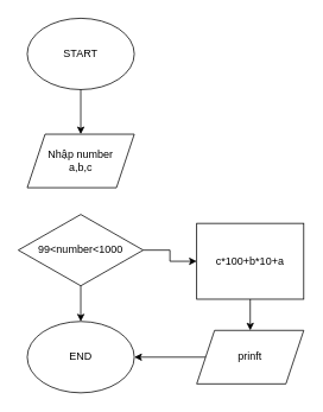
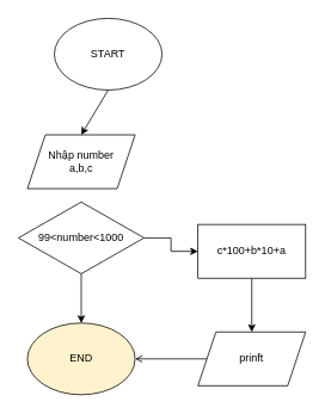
- <mxCell id="2" value="START" style="ellipse;whiteSpace=wrap;html=1;" parent="1" vertex="1"><mxGeometry x="30" y="20" width="120" height="80" as="geometry" /></mxCell>
+ <mxCell id="2" value="START" style="ellipse;whiteSpace=wrap;html=1;" parent="1" vertex="1"><mxGeometry x="60" y="20" width="120" height="80" as="geometry" /></mxCell>
- <mxCell id="7" value="99&amp;lt;number&amp;lt;1000" style="rhombus;whiteSpace=wrap;html=1;" vertex="1" parent="1"><mxGeometry x="20" y="240" width="140" height="80" as="geometry" /></mxCell>
+ <mxCell id="7" value="99&amp;lt;number&amp;lt;1000" style="rhombus;whiteSpace=wrap;html=1;" vertex="1" parent="1"><mxGeometry x="20" y="225" width="140" height="80" as="geometry" /></mxCell>
- <mxCell id="10" value="c*100+b*10+a" style="rounded=0;whiteSpace=wrap;html=1;" vertex="1" parent="1"><mxGeometry x="220" y="250" width="120" height="85" as="geometry" /></mxCell>
+ <mxCell id="10" value="c*100+b*10+a" style="rounded=0;whiteSpace=wrap;html=1;" vertex="1" parent="1"><mxGeometry x="220" y="250" width="120" height="60" as="geometry" /></mxCell>
- <mxCell id="8" value="END" style="ellipse;whiteSpace=wrap;html=1;" vertex="1" parent="1"><mxGeometry x="30" y="360" width="120" height="80" as="geometry" /></mxCell>
+ <mxCell id="8" value="END" style="ellipse;whiteSpace=wrap;html=1;fillColor=#fff2cc;" vertex="1" parent="1"><mxGeometry x="30" y="360" width="120" height="80" as="geometry" /></mxCell>
- <mxCell id="11" style="edgeStyle=orthogonalEdgeStyle;rounded=0;orthogonalLoop=1;jettySize=auto;html=1;exitX=0;exitY=0.5;exitDx=0;exitDy=0;entryX=1;entryY=0.5;entryDx=0;entryDy=0;" edge="1" parent="1" source="12" target="8"><mxGeometry relative="1" as="geometry" /></mxCell>
+ <mxCell id="11" style="edgeStyle=orthogonalEdgeStyle;rounded=0;orthogonalLoop=1;jettySize=auto;html=1;exitX=0;exitY=0.5;exitDx=0;exitDy=0;entryX=1;entryY=0.5;entryDx=0;entryDy=0;endArrow=open;" edge="1" parent="1" source="12" target="8"><mxGeometry relative="1" as="geometry" /></mxCell>
